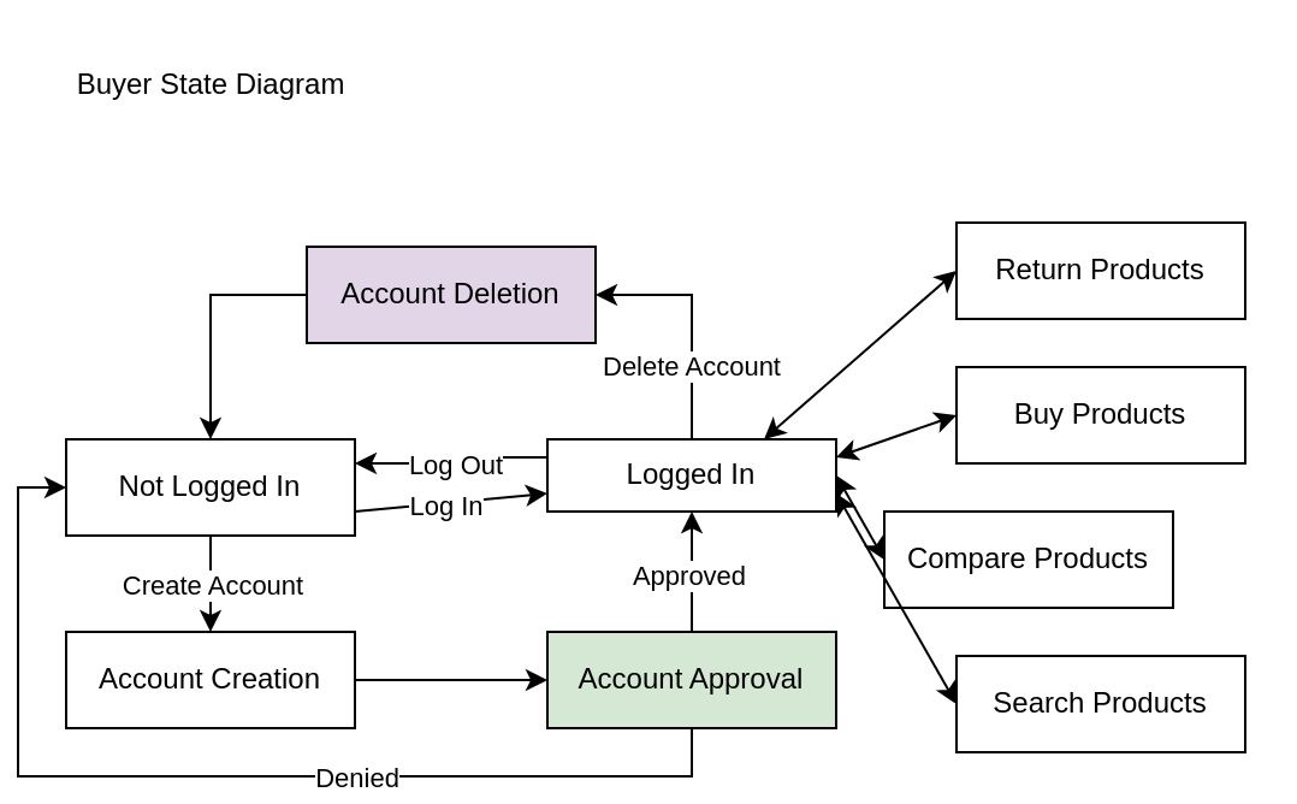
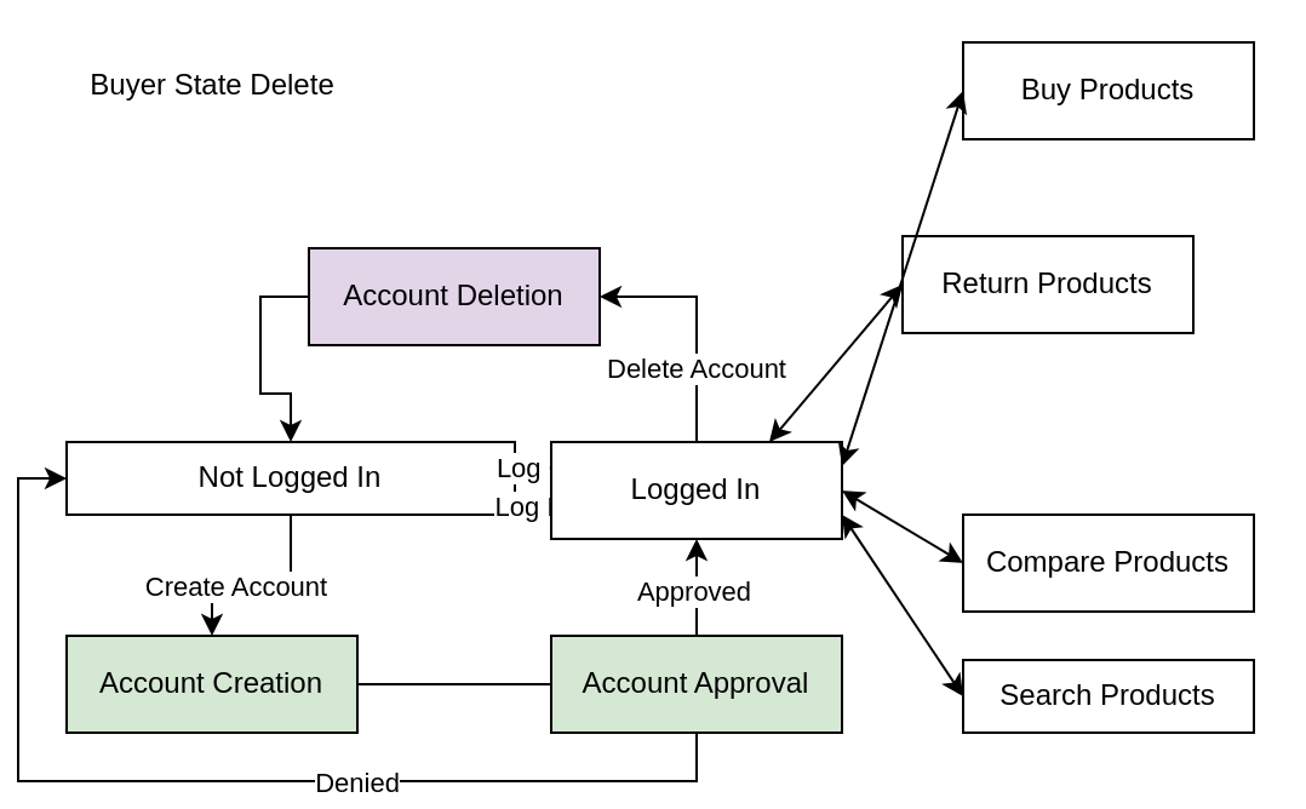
- <mxCell id="29" value="Buyer State Diagram" style="text;html=1;align=center;verticalAlign=middle;resizable=0;points=[];autosize=1;strokeColor=none;fillColor=none;" vertex="1" parent="1"><mxGeometry x="20" y="20" width="130" height="30" as="geometry" /></mxCell>
+ <mxCell id="29" value="Buyer State Delete" style="text;html=1;align=center;verticalAlign=middle;resizable=0;points=[];autosize=1;strokeColor=none;fillColor=none;" vertex="1" parent="1"><mxGeometry x="20" y="20" width="130" height="30" as="geometry" /></mxCell>
- <mxCell id="23" value="Return Products" style="rounded=0;whiteSpace=wrap;html=1;" vertex="1" parent="1"><mxGeometry x="395" y="92" width="120" height="40" as="geometry" /></mxCell>
+ <mxCell id="23" value="Return Products" style="rounded=0;whiteSpace=wrap;html=1;" vertex="1" parent="1"><mxGeometry x="370" y="97" width="120" height="40" as="geometry" /></mxCell>
- <mxCell id="24" value="Buy Products" style="rounded=0;whiteSpace=wrap;html=1;" vertex="1" parent="1"><mxGeometry x="395" y="152" width="120" height="40" as="geometry" /></mxCell>
+ <mxCell id="24" value="Buy Products" style="rounded=0;whiteSpace=wrap;html=1;" vertex="1" parent="1"><mxGeometry x="395" y="17" width="120" height="40" as="geometry" /></mxCell>
- <mxCell id="10" value="Logged In" style="rounded=0;whiteSpace=wrap;html=1;" vertex="1" parent="1"><mxGeometry x="225" y="182" width="120" height="30" as="geometry" /></mxCell>
+ <mxCell id="10" value="Logged In" style="rounded=0;whiteSpace=wrap;html=1;" vertex="1" parent="1"><mxGeometry x="225" y="182" width="120" height="40" as="geometry" /></mxCell>
- <mxCell id="4" value="Not Logged In" style="rounded=0;whiteSpace=wrap;html=1;" vertex="1" parent="1"><mxGeometry x="25" y="182" width="120" height="40" as="geometry" /></mxCell>
+ <mxCell id="4" value="Not Logged In" style="rounded=0;whiteSpace=wrap;html=1;" vertex="1" parent="1"><mxGeometry x="25" y="182" width="185" height="30" as="geometry" /></mxCell>
- <mxCell id="15" value="Compare Products" style="rounded=0;whiteSpace=wrap;html=1;" vertex="1" parent="1"><mxGeometry x="365" y="212" width="120" height="40" as="geometry" /></mxCell>
+ <mxCell id="15" value="Compare Products" style="rounded=0;whiteSpace=wrap;html=1;" vertex="1" parent="1"><mxGeometry x="395" y="212" width="120" height="40" as="geometry" /></mxCell>
- <mxCell id="17" value="Account Creation" style="rounded=0;whiteSpace=wrap;html=1;" vertex="1" parent="1"><mxGeometry x="25" y="262" width="120" height="40" as="geometry" /></mxCell>
+ <mxCell id="17" value="Account Creation" style="rounded=0;whiteSpace=wrap;html=1;fillColor=#d5e8d4;" vertex="1" parent="1"><mxGeometry x="25" y="262" width="120" height="40" as="geometry" /></mxCell>
- <mxCell id="16" style="edgeStyle=orthogonalEdgeStyle;rounded=0;orthogonalLoop=1;jettySize=auto;html=1;exitX=1;exitY=0.5;exitDx=0;exitDy=0;entryX=0;entryY=0.5;entryDx=0;entryDy=0;" edge="1" parent="1" source="17" target="22"><mxGeometry relative="1" as="geometry" /></mxCell>
+ <mxCell id="16" style="edgeStyle=orthogonalEdgeStyle;rounded=0;orthogonalLoop=1;jettySize=auto;html=1;exitX=1;exitY=0.5;exitDx=0;exitDy=0;entryX=0;entryY=0.5;entryDx=0;entryDy=0;endArrow=none;" edge="1" parent="1" source="17" target="22"><mxGeometry relative="1" as="geometry" /></mxCell>
- <mxCell id="14" value="Search Products" style="rounded=0;whiteSpace=wrap;html=1;" vertex="1" parent="1"><mxGeometry x="395" y="272" width="120" height="40" as="geometry" /></mxCell>
+ <mxCell id="14" value="Search Products" style="rounded=0;whiteSpace=wrap;html=1;" vertex="1" parent="1"><mxGeometry x="395" y="272" width="120" height="30" as="geometry" /></mxCell>
